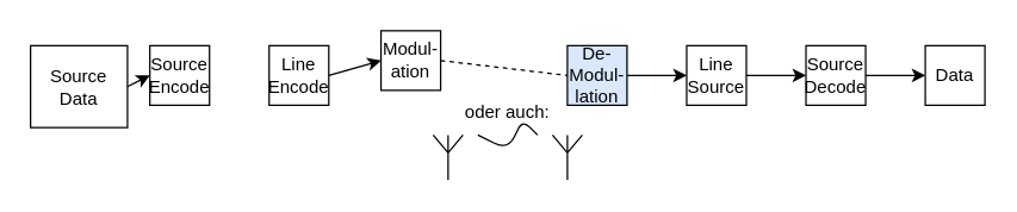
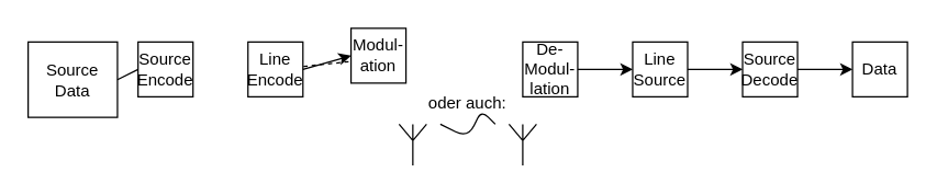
- <mxCell id="11" value="" style="endArrow=none;dashed=1;html=1;exitX=1;exitY=0.5;exitDx=0;exitDy=0;entryX=0;entryY=0.5;entryDx=0;entryDy=0;" edge="1" parent="1" source="12" target="14"><mxGeometry width="50" height="50" relative="1" as="geometry"><mxPoint x="220" y="116" as="sourcePoint" /><mxPoint x="460" y="116" as="targetPoint" /></mxGeometry></mxCell>
+ <mxCell id="11" value="" style="endArrow=none;dashed=1;html=1;exitX=1;exitY=0.5;exitDx=0;exitDy=0;" edge="1" parent="1" source="12" target="3"><mxGeometry width="50" height="50" relative="1" as="geometry"><mxPoint x="220" y="116" as="sourcePoint" /><mxPoint x="460" y="116" as="targetPoint" /></mxGeometry></mxCell>
- <mxCell id="14" value="De-Modul-&lt;br&gt;lation" style="whiteSpace=wrap;html=1;aspect=fixed;fillColor=#dae8fc;" vertex="1" parent="1"><mxGeometry x="380" y="30" width="40" height="40" as="geometry" /></mxCell>
+ <mxCell id="14" value="De-Modul-&lt;br&gt;lation" style="whiteSpace=wrap;html=1;aspect=fixed;" vertex="1" parent="1"><mxGeometry x="380" y="30" width="40" height="40" as="geometry" /></mxCell>
- <mxCell id="8" value="" style="endArrow=classic;html=1;exitX=1;exitY=0.5;exitDx=0;exitDy=0;entryX=0;entryY=0.5;entryDx=0;entryDy=0;" edge="1" parent="1" source="2" target="4"><mxGeometry width="50" height="50" relative="1" as="geometry"><mxPoint x="320" y="260" as="sourcePoint" /><mxPoint x="370" y="210" as="targetPoint" /></mxGeometry></mxCell>
+ <mxCell id="8" value="" style="endArrow=none;html=1;exitX=1;exitY=0.5;exitDx=0;exitDy=0;entryX=0;entryY=0.5;entryDx=0;entryDy=0;" edge="1" parent="1" source="2" target="4"><mxGeometry width="50" height="50" relative="1" as="geometry"><mxPoint x="320" y="260" as="sourcePoint" /><mxPoint x="370" y="210" as="targetPoint" /></mxGeometry></mxCell>
